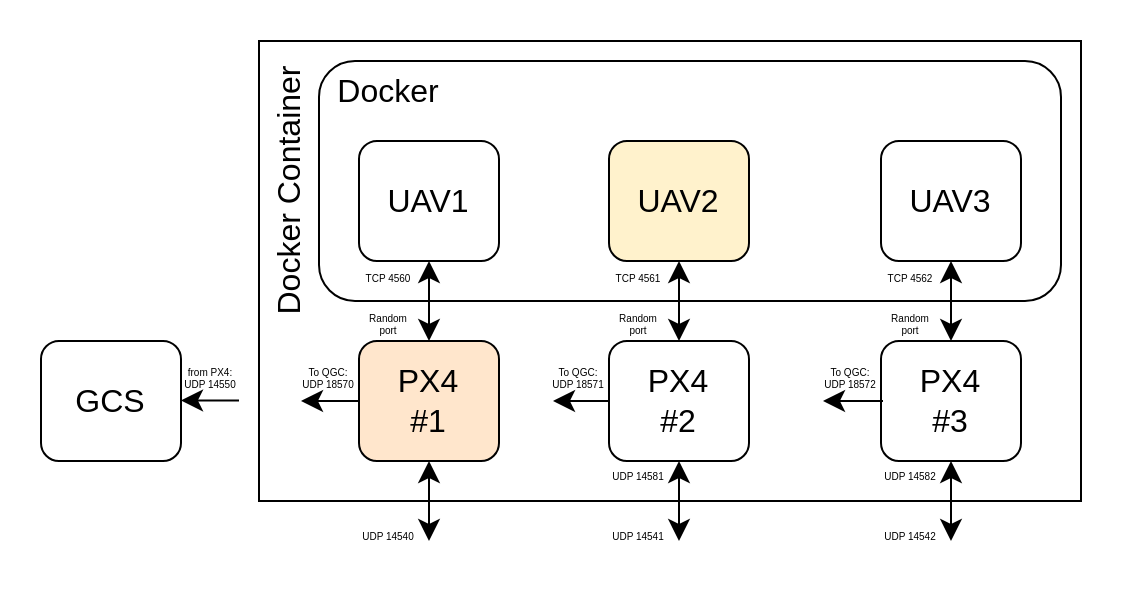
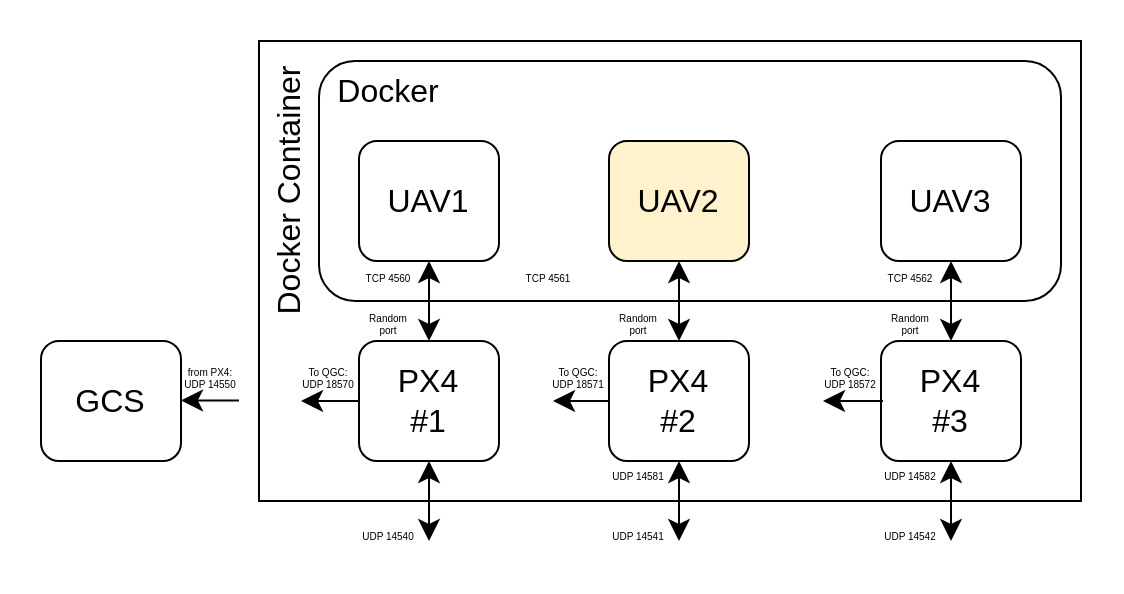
- <mxCell id="19" value="TCP 4561" style="text;html=1;strokeColor=none;fillColor=none;align=center;verticalAlign=middle;whiteSpace=wrap;rounded=0;fontSize=5;" vertex="1" parent="1"><mxGeometry x="304" y="130" width="30" height="15" as="geometry" /></mxCell>
+ <mxCell id="19" value="TCP 4561" style="text;html=1;strokeColor=none;fillColor=none;align=center;verticalAlign=middle;whiteSpace=wrap;rounded=0;fontSize=5;" vertex="1" parent="1"><mxGeometry x="259" y="130" width="30" height="15" as="geometry" /></mxCell>
- <mxCell id="7" value="PX4&lt;br&gt;#1" style="rounded=1;whiteSpace=wrap;html=1;fontSize=16;fillColor=#ffe6cc;" vertex="1" parent="1"><mxGeometry x="179" y="170" width="70" height="60" as="geometry" /></mxCell>
+ <mxCell id="7" value="PX4&lt;br&gt;#1" style="rounded=1;whiteSpace=wrap;html=1;fontSize=16;" vertex="1" parent="1"><mxGeometry x="179" y="170" width="70" height="60" as="geometry" /></mxCell>
